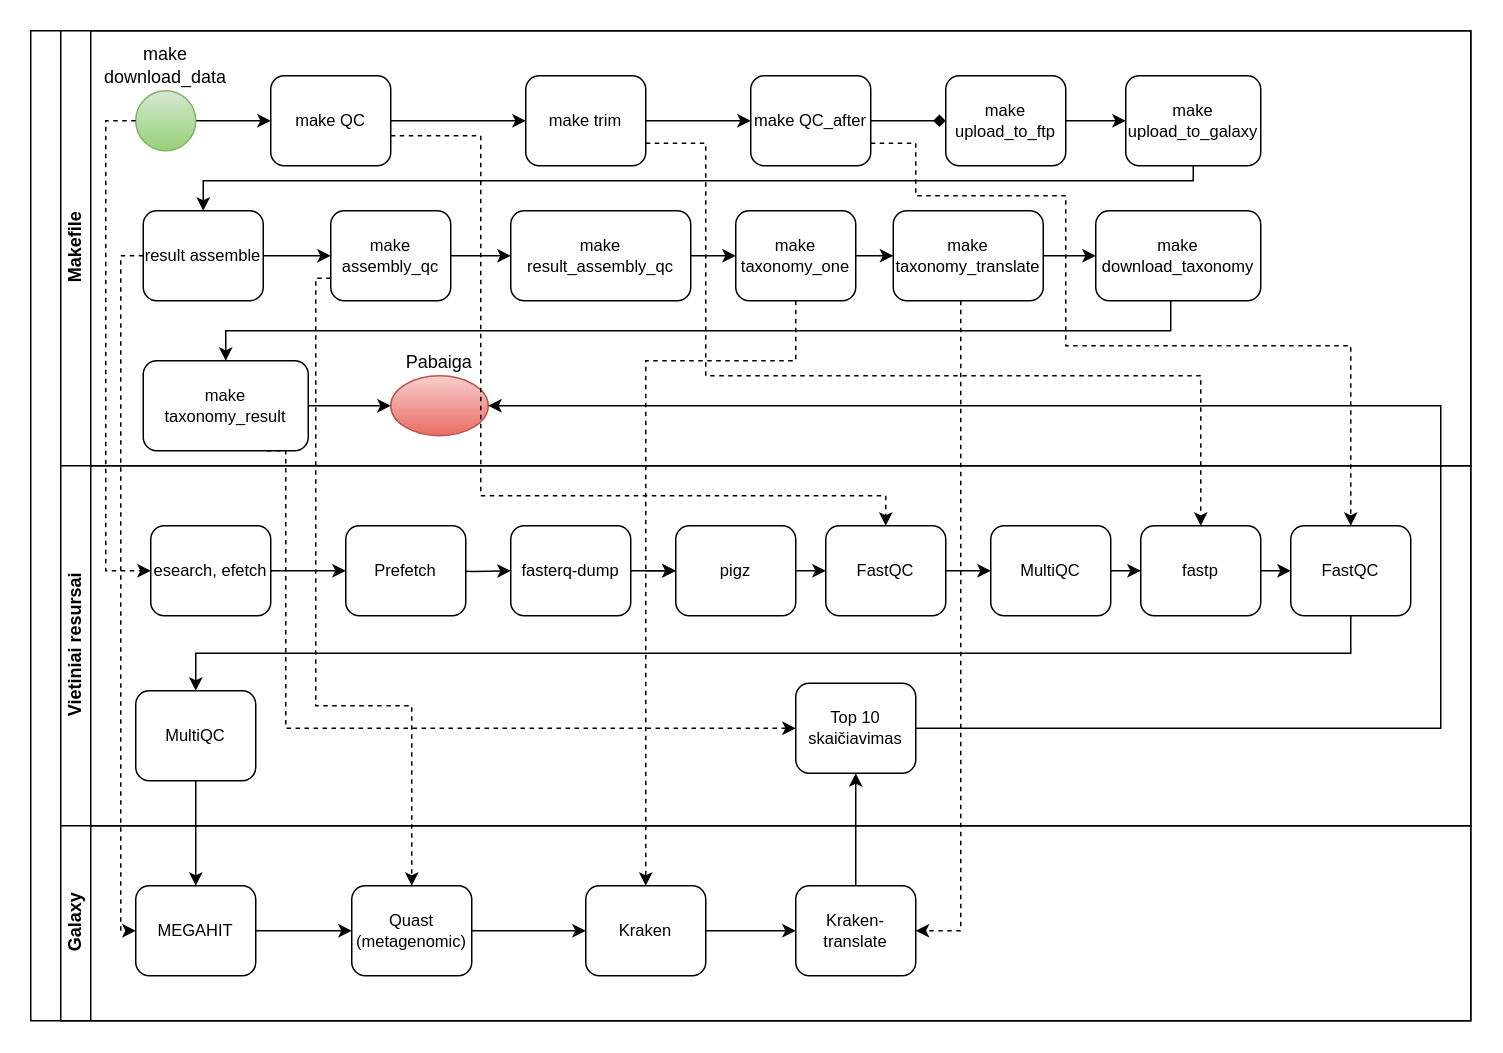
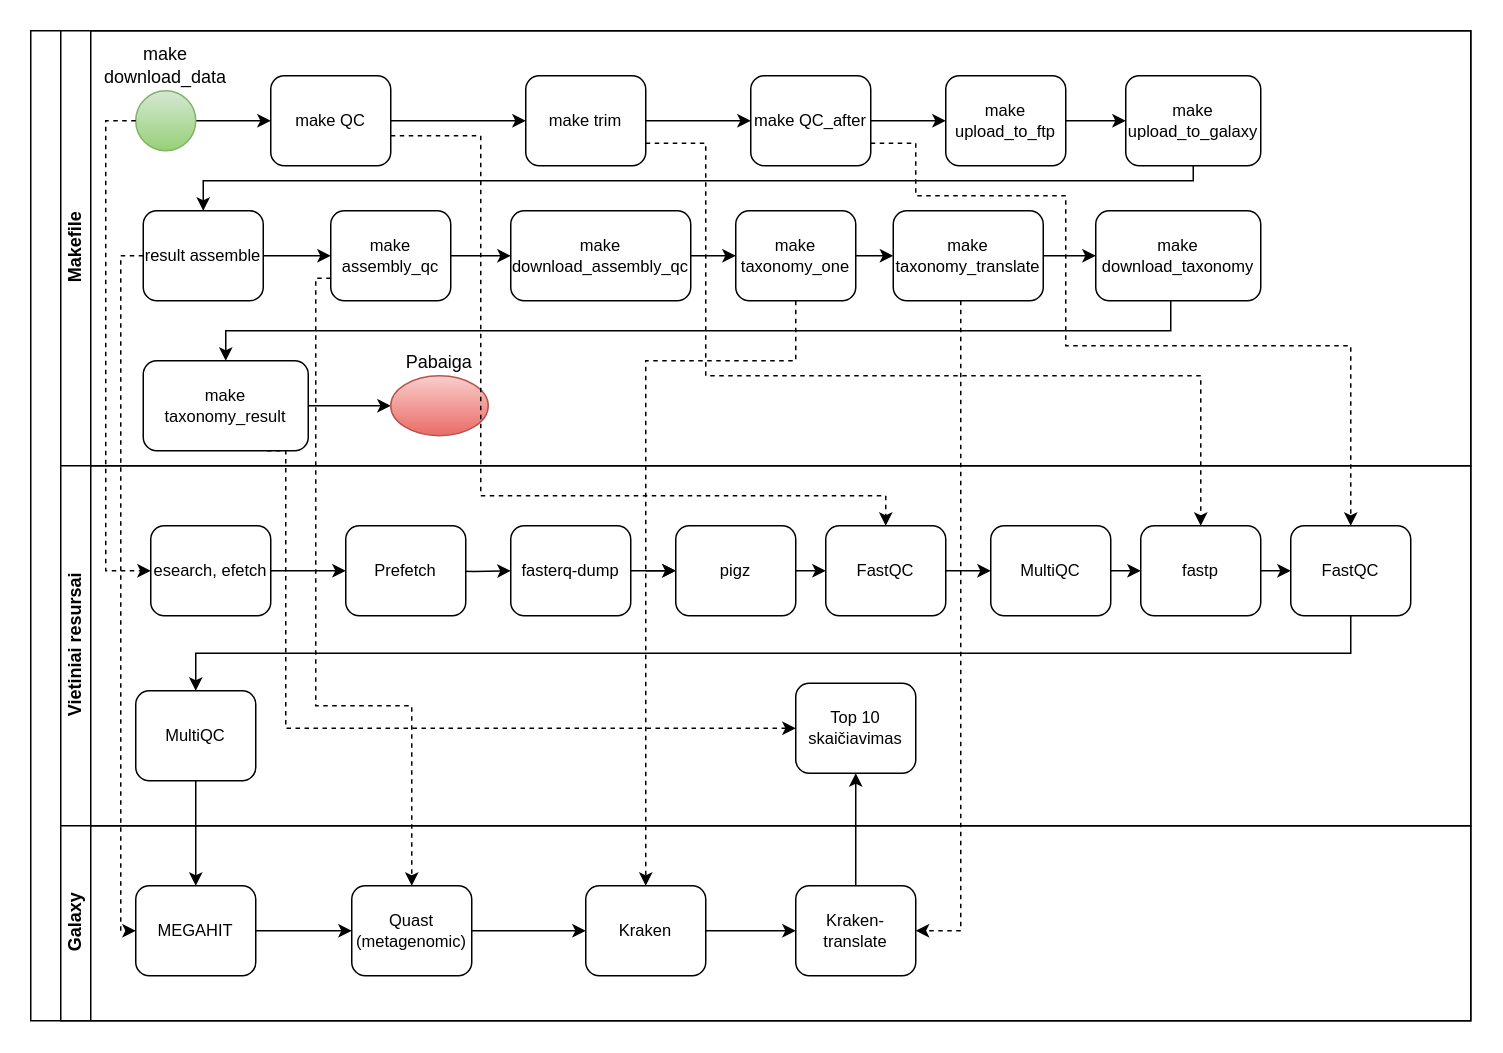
- <mxCell id="10" style="edgeStyle=orthogonalEdgeStyle;rounded=0;orthogonalLoop=1;jettySize=auto;html=1;entryX=0;entryY=0.5;entryDx=0;entryDy=0;endArrow=diamond;" parent="3" source="11" target="13" edge="1"><mxGeometry relative="1" as="geometry" /></mxCell>
+ <mxCell id="10" style="edgeStyle=orthogonalEdgeStyle;rounded=0;orthogonalLoop=1;jettySize=auto;html=1;entryX=0;entryY=0.5;entryDx=0;entryDy=0;" parent="3" source="11" target="13" edge="1"><mxGeometry relative="1" as="geometry" /></mxCell>
- <mxCell id="21" value="&lt;p dir=&quot;auto&quot;&gt;make result_assembly_qc&lt;/p&gt;" style="rounded=1;whiteSpace=wrap;html=1;fontFamily=Helvetica;fontSize=11;fontColor=#000000;align=center;glass=0;shadow=0;" parent="3" vertex="1"><mxGeometry x="300" y="120" width="120" height="60" as="geometry" /></mxCell>
+ <mxCell id="21" value="&lt;p dir=&quot;auto&quot;&gt;make download_assembly_qc&lt;/p&gt;" style="rounded=1;whiteSpace=wrap;html=1;fontFamily=Helvetica;fontSize=11;fontColor=#000000;align=center;glass=0;shadow=0;" parent="3" vertex="1"><mxGeometry x="300" y="120" width="120" height="60" as="geometry" /></mxCell>
- <mxCell id="61" style="edgeStyle=orthogonalEdgeStyle;rounded=0;orthogonalLoop=1;jettySize=auto;html=1;entryX=1;entryY=0.5;entryDx=0;entryDy=0;" parent="2" source="50" target="30" edge="1"><mxGeometry relative="1" as="geometry"><Array as="points"><mxPoint x="940" y="465" /><mxPoint x="940" y="250" /></Array></mxGeometry></mxCell>
